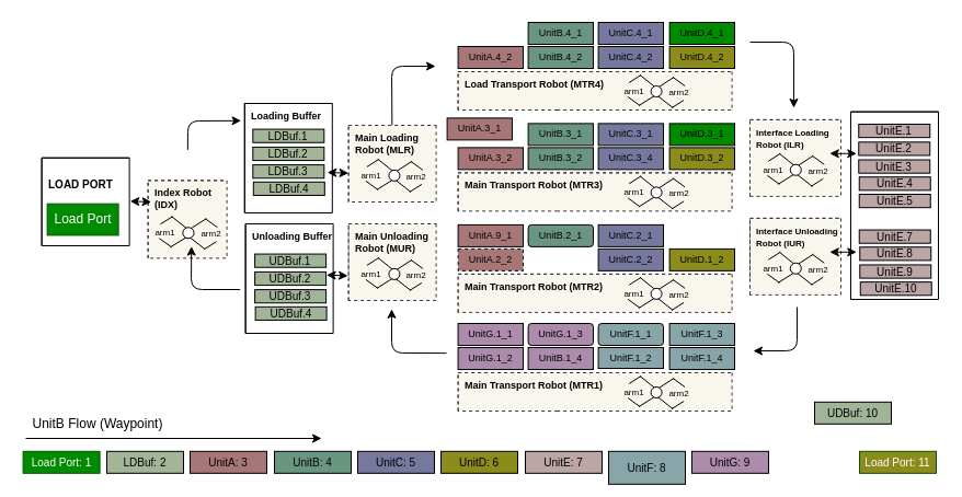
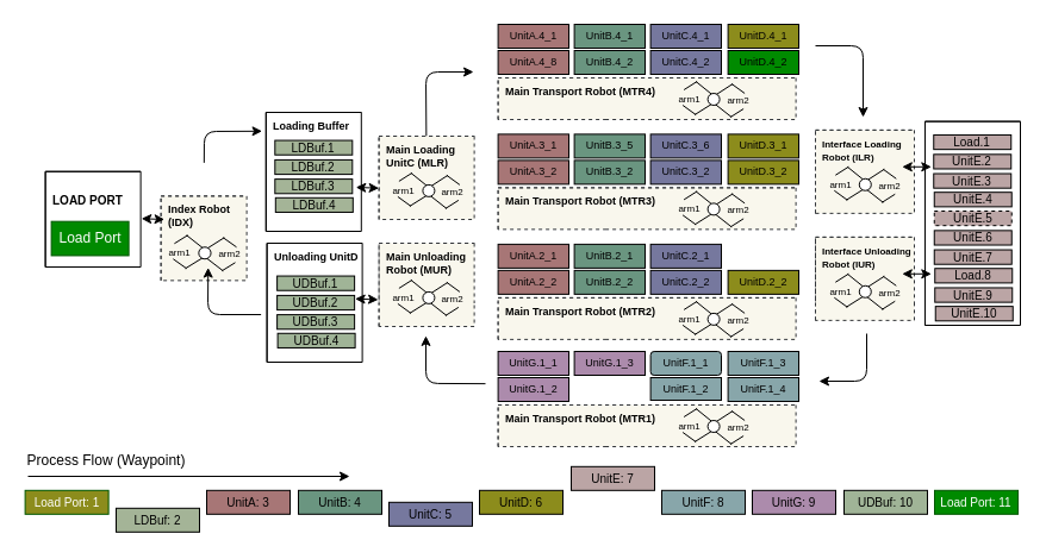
+ <mxCell id="54" value="UnitA.4_1" style="rounded=0;whiteSpace=wrap;html=1;fontSize=9;fillColor=light-dark(#a77676, #ededed);" parent="1" vertex="1"><mxGeometry x="417.61" y="20" width="59.39" height="20" as="geometry" /></mxCell>
- <mxCell id="60" value="UnitD.4_1" style="rounded=0;whiteSpace=wrap;html=1;fontSize=9;fillColor=#008a00;fontColor=#000000;strokeColor=#000000;" parent="1" vertex="1"><mxGeometry x="610.61" y="20" width="59.39" height="20" as="geometry" /></mxCell>
+ <mxCell id="60" value="UnitD.4_1" style="rounded=0;whiteSpace=wrap;html=1;fontSize=9;fillColor=#8C8C1C;fontColor=#000000;strokeColor=#000000;" parent="1" vertex="1"><mxGeometry x="610.61" y="20" width="59.39" height="20" as="geometry" /></mxCell>
- <mxCell id="55" value="UnitA.4_2" style="rounded=0;whiteSpace=wrap;html=1;fontSize=9;fillColor=light-dark(#a77676, #ededed);" parent="1" vertex="1"><mxGeometry x="417.61" y="42" width="59.39" height="20" as="geometry" /></mxCell>
+ <mxCell id="55" value="UnitA.4_8" style="rounded=0;whiteSpace=wrap;html=1;fontSize=9;fillColor=light-dark(#a77676, #ededed);" parent="1" vertex="1"><mxGeometry x="417.61" y="42" width="59.39" height="20" as="geometry" /></mxCell>
- <mxCell id="61" value="UnitD.4_2" style="rounded=0;whiteSpace=wrap;html=1;fontSize=9;fillColor=#8C8C1C;fontColor=#000000;strokeColor=#000000;" parent="1" vertex="1"><mxGeometry x="610.61" y="42" width="59.39" height="20" as="geometry" /></mxCell>
+ <mxCell id="61" value="UnitD.4_2" style="rounded=0;whiteSpace=wrap;html=1;fontSize=9;fillColor=#008a00;fontColor=#000000;strokeColor=#000000;" parent="1" vertex="1"><mxGeometry x="610.61" y="42" width="59.39" height="20" as="geometry" /></mxCell>
- <mxCell id="62" value="&lt;b&gt;Load Transport Robot (MTR4)&lt;/b&gt;" style="shape=cube;whiteSpace=wrap;html=1;boundedLbl=1;backgroundOutline=1;darkOpacity=0.05;darkOpacity2=0.1;fontSize=9;verticalAlign=top;align=left;size=0;spacingLeft=4;fillColor=#f9f7ed;strokeColor=#36393d;dashed=1;fillStyle=solid;" parent="1" vertex="1"><mxGeometry x="417.61" y="65" width="250" height="35" as="geometry" /></mxCell>
+ <mxCell id="62" value="&lt;b&gt;Main Transport Robot (MTR4)&lt;/b&gt;" style="shape=cube;whiteSpace=wrap;html=1;boundedLbl=1;backgroundOutline=1;darkOpacity=0.05;darkOpacity2=0.1;fontSize=9;verticalAlign=top;align=left;size=0;spacingLeft=4;fillColor=#f9f7ed;strokeColor=#36393d;dashed=1;fillStyle=solid;" parent="1" vertex="1"><mxGeometry x="417.61" y="65" width="250" height="35" as="geometry" /></mxCell>
- <mxCell id="74" value="UnitA.3_1" style="rounded=0;whiteSpace=wrap;html=1;fontSize=9;fillColor=light-dark(#a77676, #ededed);" parent="1" vertex="1"><mxGeometry x="407.61" y="107.37" width="59.39" height="20" as="geometry" /></mxCell>
+ <mxCell id="74" value="UnitA.3_1" style="rounded=0;whiteSpace=wrap;html=1;fontSize=9;fillColor=light-dark(#a77676, #ededed);" parent="1" vertex="1"><mxGeometry x="417.61" y="112.37" width="59.39" height="20" as="geometry" /></mxCell>
- <mxCell id="163" value="UnitE.1" style="rounded=0;whiteSpace=wrap;html=1;fillColor=light-dark(#bba5a5, #7d7d7d);fontColor=#000000;strokeColor=#000000;fontSize=10;" parent="1" vertex="1"><mxGeometry x="783.25" y="112.97" width="65" height="12.18" as="geometry" /></mxCell>
+ <mxCell id="163" value="Load.1" style="rounded=0;whiteSpace=wrap;html=1;fillColor=light-dark(#bba5a5, #7d7d7d);fontColor=#000000;strokeColor=#000000;fontSize=10;" parent="1" vertex="1"><mxGeometry x="783.25" y="112.97" width="65" height="12.18" as="geometry" /></mxCell>
- <mxCell id="76" value="UnitB.3_1" style="rounded=0;whiteSpace=wrap;html=1;fontSize=9;fillColor=light-dark(#6a9580, #7b9c8c);fontColor=#000000;strokeColor=#000000;" parent="1" vertex="1"><mxGeometry x="481.61" y="112.37" width="59.39" height="20" as="geometry" /></mxCell>
+ <mxCell id="76" value="UnitB.3_5" style="rounded=0;whiteSpace=wrap;html=1;fontSize=9;fillColor=light-dark(#6a9580, #7b9c8c);fontColor=#000000;strokeColor=#000000;" parent="1" vertex="1"><mxGeometry x="481.61" y="112.37" width="59.39" height="20" as="geometry" /></mxCell>
- <mxCell id="78" value="UnitC.3_1" style="rounded=0;whiteSpace=wrap;html=1;fontSize=9;fillColor=light-dark(#76789E,#7D8C9B);fontColor=#000000;strokeColor=#000000;" parent="1" vertex="1"><mxGeometry x="545.61" y="112.37" width="59.39" height="20" as="geometry" /></mxCell>
+ <mxCell id="78" value="UnitC.3_6" style="rounded=0;whiteSpace=wrap;html=1;fontSize=9;fillColor=light-dark(#76789E,#7D8C9B);fontColor=#000000;strokeColor=#000000;" parent="1" vertex="1"><mxGeometry x="545.61" y="112.37" width="59.39" height="20" as="geometry" /></mxCell>
- <mxCell id="80" value="UnitD.3_1" style="rounded=0;whiteSpace=wrap;html=1;fontSize=9;fillColor=#008a00;fontColor=#000000;strokeColor=#000000;" parent="1" vertex="1"><mxGeometry x="610.61" y="112.37" width="59.39" height="20" as="geometry" /></mxCell>
+ <mxCell id="80" value="UnitD.3_1" style="rounded=0;whiteSpace=wrap;html=1;fontSize=9;fillColor=#8C8C1C;fontColor=#000000;strokeColor=#000000;" parent="1" vertex="1"><mxGeometry x="610.61" y="112.37" width="59.39" height="20" as="geometry" /></mxCell>
- <mxCell id="26" value="&lt;b&gt;Main Loading Robot (MLR)&lt;/b&gt;" style="shape=cube;whiteSpace=wrap;html=1;boundedLbl=1;backgroundOutline=1;darkOpacity=0.05;darkOpacity2=0.1;fontSize=9;verticalAlign=top;align=left;size=0;spacingLeft=4;fillColor=#f9f7ed;strokeColor=#36393d;dashed=1;fillStyle=solid;" parent="1" vertex="1"><mxGeometry x="317.61" y="114" width="80" height="70" as="geometry" /></mxCell>
+ <mxCell id="26" value="&lt;b&gt;Main Loading UnitC (MLR)&lt;/b&gt;" style="shape=cube;whiteSpace=wrap;html=1;boundedLbl=1;backgroundOutline=1;darkOpacity=0.05;darkOpacity2=0.1;fontSize=9;verticalAlign=top;align=left;size=0;spacingLeft=4;fillColor=#f9f7ed;strokeColor=#36393d;dashed=1;fillStyle=solid;" parent="1" vertex="1"><mxGeometry x="317.61" y="114" width="80" height="70" as="geometry" /></mxCell>
- <mxCell id="79" value="UnitC.3_4" style="rounded=0;whiteSpace=wrap;html=1;fontSize=9;fillColor=light-dark(#76789E,#7D8C9B);fontColor=#000000;strokeColor=#000000;" parent="1" vertex="1"><mxGeometry x="545.61" y="134.37" width="59.39" height="20" as="geometry" /></mxCell>
+ <mxCell id="79" value="UnitC.3_2" style="rounded=0;whiteSpace=wrap;html=1;fontSize=9;fillColor=light-dark(#76789E,#7D8C9B);fontColor=#000000;strokeColor=#000000;" parent="1" vertex="1"><mxGeometry x="545.61" y="134.37" width="59.39" height="20" as="geometry" /></mxCell>
- <mxCell id="167" value="UnitE.5" style="rounded=0;whiteSpace=wrap;html=1;fillColor=light-dark(#bba5a5, #7d7d7d);fontColor=#000000;strokeColor=#000000;fontSize=10;" parent="1" vertex="1"><mxGeometry x="783.75" y="177" width="65" height="12.18" as="geometry" /></mxCell>
+ <mxCell id="167" value="UnitE.5" style="rounded=0;whiteSpace=wrap;html=1;fillColor=light-dark(#bba5a5, #7d7d7d);fontColor=#000000;strokeColor=#000000;fontSize=10;dashed=1;" parent="1" vertex="1"><mxGeometry x="783.75" y="177" width="65" height="12.18" as="geometry" /></mxCell>
+ <mxCell id="168" value="UnitE.6" style="rounded=0;whiteSpace=wrap;html=1;fillColor=light-dark(#bba5a5, #7d7d7d);fontColor=#000000;strokeColor=#000000;fontSize=10;" parent="1" vertex="1"><mxGeometry x="783.75" y="193.35" width="65" height="12.18" as="geometry" /></mxCell>
- <mxCell id="96" value="UnitB.2_1" style="whiteSpace=wrap;html=1;fontSize=9;fillColor=light-dark(#6a9580, #7b9c8c);fontColor=#000000;strokeColor=#000000;rounded=1;" parent="1" vertex="1"><mxGeometry x="481.61" y="204.88" width="59.39" height="20" as="geometry" /></mxCell>
+ <mxCell id="96" value="UnitB.2_1" style="rounded=0;whiteSpace=wrap;html=1;fontSize=9;fillColor=light-dark(#6a9580, #7b9c8c);fontColor=#000000;strokeColor=#000000;" parent="1" vertex="1"><mxGeometry x="481.61" y="204.88" width="59.39" height="20" as="geometry" /></mxCell>
- <mxCell id="94" value="UnitA.9_1" style="rounded=0;whiteSpace=wrap;html=1;fontSize=9;fillColor=light-dark(#a77676, #ededed);" parent="1" vertex="1"><mxGeometry x="417.61" y="204.88" width="59.39" height="20" as="geometry" /></mxCell>
+ <mxCell id="94" value="UnitA.2_1" style="rounded=0;whiteSpace=wrap;html=1;fontSize=9;fillColor=light-dark(#a77676, #ededed);" parent="1" vertex="1"><mxGeometry x="417.61" y="204.88" width="59.39" height="20" as="geometry" /></mxCell>
- <mxCell id="181" value="&lt;b style=&quot;&quot;&gt;&lt;font&gt;Unloading Buffer&lt;/font&gt;&lt;br&gt;&lt;/b&gt;" style="shape=cube;whiteSpace=wrap;html=1;boundedLbl=1;backgroundOutline=1;darkOpacity=0.05;darkOpacity2=0.1;fontSize=9;align=left;verticalAlign=top;size=0;spacingLeft=4;fillColor=#FFFFFF;fontColor=#000000;strokeColor=#000000;" parent="1" vertex="1"><mxGeometry x="223.61" y="204" width="80" height="100" as="geometry" /></mxCell>
+ <mxCell id="181" value="&lt;b style=&quot;&quot;&gt;&lt;font&gt;Unloading UnitD&lt;/font&gt;&lt;br&gt;&lt;/b&gt;" style="shape=cube;whiteSpace=wrap;html=1;boundedLbl=1;backgroundOutline=1;darkOpacity=0.05;darkOpacity2=0.1;fontSize=9;align=left;verticalAlign=top;size=0;spacingLeft=4;fillColor=#FFFFFF;fontColor=#000000;strokeColor=#000000;" parent="1" vertex="1"><mxGeometry x="223.61" y="204" width="80" height="100" as="geometry" /></mxCell>
- <mxCell id="170" value="UnitE.8" style="rounded=0;whiteSpace=wrap;html=1;fillColor=light-dark(#bba5a5, #7d7d7d);fontColor=#000000;strokeColor=#000000;fontSize=10;" parent="1" vertex="1"><mxGeometry x="784.25" y="225.22" width="65" height="12.18" as="geometry" /></mxCell>
+ <mxCell id="170" value="Load.8" style="rounded=0;whiteSpace=wrap;html=1;fillColor=light-dark(#bba5a5, #7d7d7d);fontColor=#000000;strokeColor=#000000;fontSize=10;" parent="1" vertex="1"><mxGeometry x="784.25" y="225.22" width="65" height="12.18" as="geometry" /></mxCell>
- <mxCell id="95" value="UnitA.2_2" style="rounded=0;whiteSpace=wrap;html=1;fontSize=9;fillColor=light-dark(#a77676, #ededed);dashed=1;" parent="1" vertex="1"><mxGeometry x="417.61" y="226.88" width="59.39" height="20" as="geometry" /></mxCell>
+ <mxCell id="95" value="UnitA.2_2" style="rounded=0;whiteSpace=wrap;html=1;fontSize=9;fillColor=light-dark(#a77676, #ededed);" parent="1" vertex="1"><mxGeometry x="417.61" y="226.88" width="59.39" height="20" as="geometry" /></mxCell>
+ <mxCell id="97" value="UnitB.2_2" style="rounded=0;whiteSpace=wrap;html=1;fontSize=9;fillColor=light-dark(#6a9580, #7b9c8c);fontColor=#000000;strokeColor=#000000;" parent="1" vertex="1"><mxGeometry x="481.61" y="226.88" width="59.39" height="20" as="geometry" /></mxCell>
- <mxCell id="100" value="UnitD.1_2" style="rounded=0;whiteSpace=wrap;html=1;fontSize=9;fillColor=#8C8C1C;fontColor=#000000;strokeColor=#000000;" parent="1" vertex="1"><mxGeometry x="610.61" y="226.88" width="59.39" height="20" as="geometry" /></mxCell>
+ <mxCell id="100" value="UnitD.2_2" style="rounded=0;whiteSpace=wrap;html=1;fontSize=9;fillColor=#8C8C1C;fontColor=#000000;strokeColor=#000000;" parent="1" vertex="1"><mxGeometry x="610.61" y="226.88" width="59.39" height="20" as="geometry" /></mxCell>
- <mxCell id="115" value="UnitG.1_3" style="whiteSpace=wrap;html=1;fontSize=9;fillColor=light-dark(#ac8bac, #ededed);fontColor=#000000;strokeColor=#000000;rounded=1;" parent="1" vertex="1"><mxGeometry x="481.61" y="295" width="59.39" height="20" as="geometry" /></mxCell>
+ <mxCell id="115" value="UnitG.1_3" style="rounded=0;whiteSpace=wrap;html=1;fontSize=9;fillColor=light-dark(#ac8bac, #ededed);fontColor=#000000;strokeColor=#000000;" parent="1" vertex="1"><mxGeometry x="481.61" y="295" width="59.39" height="20" as="geometry" /></mxCell>
- <mxCell id="116" value="UnitB.1_4" style="rounded=0;whiteSpace=wrap;html=1;fontSize=9;fillColor=light-dark(#ac8bac, #ededed);fontColor=#000000;strokeColor=#000000;" parent="1" vertex="1"><mxGeometry x="481.61" y="317" width="59.39" height="20" as="geometry" /></mxCell>
- <mxCell id="196" value="UDBuf: 10" style="rounded=0;whiteSpace=wrap;html=1;fillColor=light-dark(#a0b497, #7d7d7d);fontColor=#000000;strokeColor=#000000;fontSize=10;" parent="1" vertex="1"><mxGeometry x="743" y="366.82" width="70" height="20" as="geometry" /></mxCell>
+ <mxCell id="196" value="UDBuf: 10" style="rounded=0;whiteSpace=wrap;html=1;fillColor=light-dark(#a0b497, #7d7d7d);fontColor=#000000;strokeColor=#000000;fontSize=10;" parent="1" vertex="1"><mxGeometry x="708" y="411.82" width="70" height="20" as="geometry" /></mxCell>
- <mxCell id="198" value="UnitB Flow (Waypoint)" style="text;html=1;align=center;verticalAlign=middle;whiteSpace=wrap;rounded=0;" parent="1" vertex="1"><mxGeometry x="20.61" y="372" width="136.39" height="30" as="geometry" /></mxCell>
+ <mxCell id="198" value="Process Flow (Waypoint)" style="text;html=1;align=center;verticalAlign=middle;whiteSpace=wrap;rounded=0;" parent="1" vertex="1"><mxGeometry x="20.61" y="372" width="136.39" height="30" as="geometry" /></mxCell>
- <mxCell id="187" value="Load Port: 1" style="rounded=0;whiteSpace=wrap;html=1;fillColor=#008a00;fontColor=#ffffff;strokeColor=#005700;fontSize=10;" parent="1" vertex="1"><mxGeometry x="20.61" y="411.82" width="70" height="20" as="geometry" /></mxCell>
+ <mxCell id="187" value="Load Port: 1" style="rounded=0;whiteSpace=wrap;html=1;fillColor=#8c8c1c;fontColor=#ffffff;strokeColor=#005700;fontSize=10;" parent="1" vertex="1"><mxGeometry x="20.61" y="411.82" width="70" height="20" as="geometry" /></mxCell>
- <mxCell id="188" value="LDBuf: 2" style="rounded=0;whiteSpace=wrap;html=1;fillColor=light-dark(#a4b497, #7d7d7d);fontColor=#000000;strokeColor=#000000;fontSize=10;" parent="1" vertex="1"><mxGeometry x="97" y="411.82" width="70" height="20" as="geometry" /></mxCell>
+ <mxCell id="188" value="LDBuf: 2" style="rounded=0;whiteSpace=wrap;html=1;fillColor=light-dark(#a4b497, #7d7d7d);fontColor=#000000;strokeColor=#000000;fontSize=10;" parent="1" vertex="1"><mxGeometry x="97" y="426.82" width="70" height="20" as="geometry" /></mxCell>
- <mxCell id="191" value="UnitC: 5" style="rounded=0;whiteSpace=wrap;html=1;fontSize=10;fillColor=light-dark(#76789E,#7D8C9B);fontColor=#000000;strokeColor=#000000;" parent="1" vertex="1"><mxGeometry x="326" y="411.82" width="70" height="20" as="geometry" /></mxCell>
+ <mxCell id="191" value="UnitC: 5" style="rounded=0;whiteSpace=wrap;html=1;fontSize=10;fillColor=light-dark(#76789E,#7D8C9B);fontColor=#000000;strokeColor=#000000;" parent="1" vertex="1"><mxGeometry x="326" y="421.82" width="70" height="20" as="geometry" /></mxCell>
- <mxCell id="193" value="UnitE: 7" style="rounded=0;whiteSpace=wrap;html=1;fillColor=light-dark(#bba5a5, #7d7d7d);fontColor=#000000;strokeColor=#000000;fontSize=10;" parent="1" vertex="1"><mxGeometry x="479" y="411.82" width="70" height="20" as="geometry" /></mxCell>
+ <mxCell id="193" value="UnitE: 7" style="rounded=0;whiteSpace=wrap;html=1;fillColor=light-dark(#bba5a5, #7d7d7d);fontColor=#000000;strokeColor=#000000;fontSize=10;" parent="1" vertex="1"><mxGeometry x="479" y="391.82" width="70" height="20" as="geometry" /></mxCell>
- <mxCell id="197" value="Load Port: 11" style="rounded=0;whiteSpace=wrap;html=1;fillColor=#8c8c1c;fontColor=#ffffff;strokeColor=#005700;fontSize=10;" parent="1" vertex="1"><mxGeometry x="784" y="411.82" width="70" height="20" as="geometry" /></mxCell>
+ <mxCell id="197" value="Load Port: 11" style="rounded=0;whiteSpace=wrap;html=1;fillColor=#008a00;fontColor=#ffffff;strokeColor=#005700;fontSize=10;" parent="1" vertex="1"><mxGeometry x="784" y="411.82" width="70" height="20" as="geometry" /></mxCell>
- <mxCell id="194" value="UnitF: 8" style="rounded=0;whiteSpace=wrap;html=1;fontSize=10;fillColor=light-dark(#88a6aa, #7D8C9B);fontColor=#000000;strokeColor=#000000;" parent="1" vertex="1"><mxGeometry x="555" y="411.82" width="70" height="30" as="geometry" /></mxCell>
+ <mxCell id="194" value="UnitF: 8" style="rounded=0;whiteSpace=wrap;html=1;fontSize=10;fillColor=light-dark(#88a6aa, #7D8C9B);fontColor=#000000;strokeColor=#000000;" parent="1" vertex="1"><mxGeometry x="555" y="411.82" width="70" height="20" as="geometry" /></mxCell>
